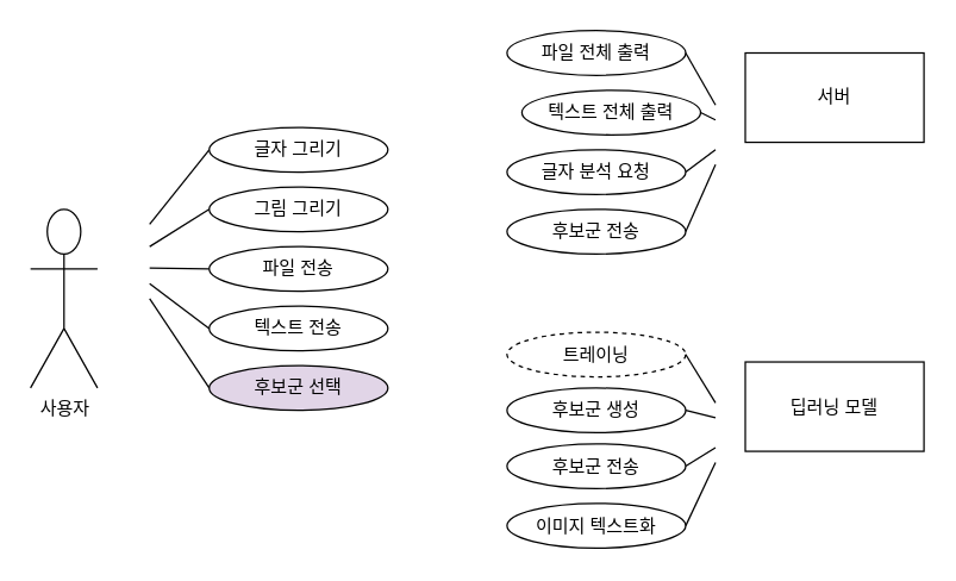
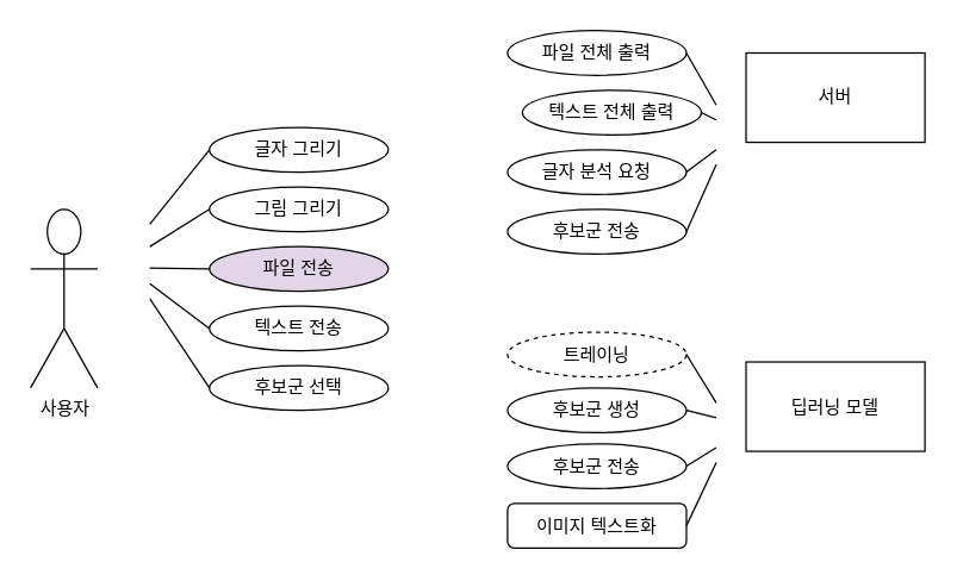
- <mxCell id="12" value="파일 전송" style="ellipse;whiteSpace=wrap;html=1;" vertex="1" parent="1"><mxGeometry x="140" y="165" width="120" height="30" as="geometry" /></mxCell>
+ <mxCell id="12" value="파일 전송" style="ellipse;whiteSpace=wrap;html=1;fillColor=#e1d5e7;" vertex="1" parent="1"><mxGeometry x="140" y="165" width="120" height="30" as="geometry" /></mxCell>
- <mxCell id="14" value="후보군 선택" style="ellipse;whiteSpace=wrap;html=1;fillColor=#e1d5e7;" vertex="1" parent="1"><mxGeometry x="140" y="245" width="120" height="30" as="geometry" /></mxCell>
+ <mxCell id="14" value="후보군 선택" style="ellipse;whiteSpace=wrap;html=1;" vertex="1" parent="1"><mxGeometry x="140" y="245" width="120" height="30" as="geometry" /></mxCell>
- <mxCell id="22" value="이미지 텍스트화" style="ellipse;whiteSpace=wrap;html=1;" vertex="1" parent="1"><mxGeometry x="340" y="337.5" width="120" height="30" as="geometry" /></mxCell>
+ <mxCell id="22" value="이미지 텍스트화" style="whiteSpace=wrap;html=1;rounded=1;" vertex="1" parent="1"><mxGeometry x="340" y="337.5" width="120" height="30" as="geometry" /></mxCell>
